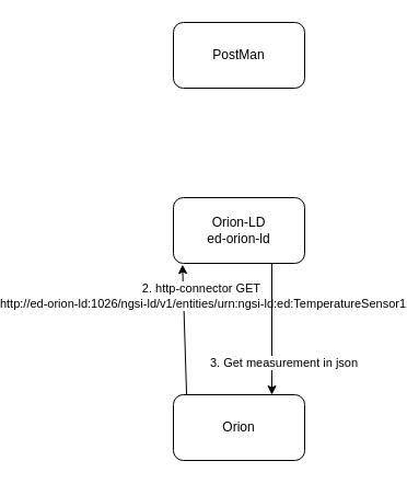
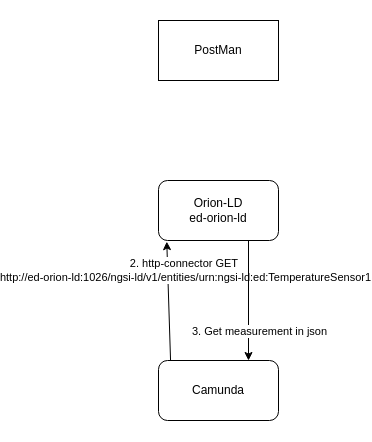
- <mxCell id="8" value="PostMan" style="rounded=1;whiteSpace=wrap;html=1;" vertex="1" parent="1"><mxGeometry x="20" y="20" width="120" height="60" as="geometry" /></mxCell>
+ <mxCell id="8" value="PostMan" style="whiteSpace=wrap;html=1;rounded=0;" vertex="1" parent="1"><mxGeometry x="20" y="20" width="120" height="60" as="geometry" /></mxCell>
- <mxCell id="4" value="Orion" style="rounded=1;whiteSpace=wrap;html=1;" vertex="1" parent="1"><mxGeometry x="20" y="360" width="120" height="60" as="geometry" /></mxCell>
+ <mxCell id="4" value="Camunda" style="rounded=1;whiteSpace=wrap;html=1;" vertex="1" parent="1"><mxGeometry x="20" y="360" width="120" height="60" as="geometry" /></mxCell>
